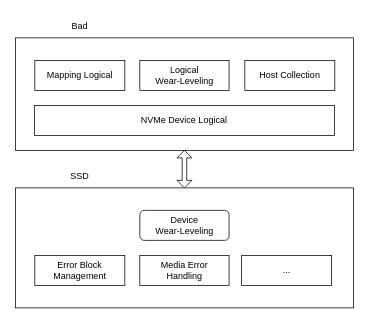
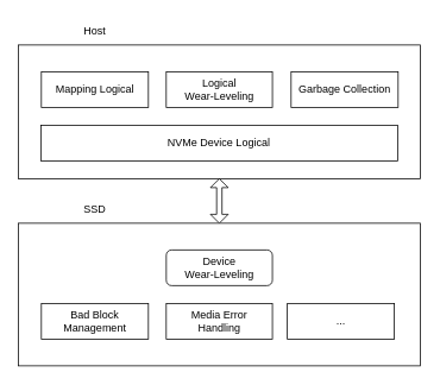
- <mxCell id="13" value="Bad" style="text;html=1;strokeColor=none;fillColor=none;align=center;verticalAlign=middle;whiteSpace=wrap;rounded=0;" vertex="1" parent="1"><mxGeometry x="75.75" y="20" width="60" height="30" as="geometry" /></mxCell>
+ <mxCell id="13" value="Host" style="text;html=1;strokeColor=none;fillColor=none;align=center;verticalAlign=middle;whiteSpace=wrap;rounded=0;" vertex="1" parent="1"><mxGeometry x="75.75" y="20" width="60" height="30" as="geometry" /></mxCell>
- <mxCell id="5" value="Host Collection" style="rounded=0;whiteSpace=wrap;html=1;" vertex="1" parent="1"><mxGeometry x="325.75" y="80" width="120" height="40" as="geometry" /></mxCell>
+ <mxCell id="5" value="Garbage Collection" style="rounded=0;whiteSpace=wrap;html=1;" vertex="1" parent="1"><mxGeometry x="325.75" y="80" width="120" height="40" as="geometry" /></mxCell>
- <mxCell id="8" value="Error Block&lt;br&gt;Management" style="rounded=0;whiteSpace=wrap;html=1;" vertex="1" parent="1"><mxGeometry x="45.75" y="340" width="120" height="40" as="geometry" /></mxCell>
+ <mxCell id="8" value="Bad Block&lt;br&gt;Management" style="rounded=0;whiteSpace=wrap;html=1;" vertex="1" parent="1"><mxGeometry x="45.75" y="340" width="120" height="40" as="geometry" /></mxCell>
